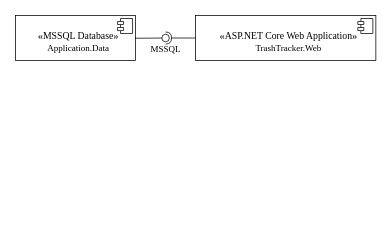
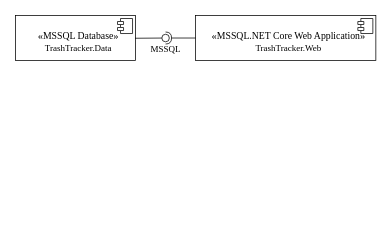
- <mxCell id="2" value="&lt;p style=&quot;margin:0px;margin-top:6px;text-align:center;&quot;&gt;&lt;font face=&quot;Garamond&quot;&gt;&lt;br&gt;&lt;/font&gt;&lt;/p&gt;&lt;p style=&quot;margin: 0px 0px 0px 8px;&quot;&gt;&lt;font face=&quot;Garamond&quot;&gt;&lt;font style=&quot;font-size: 14px;&quot;&gt;«&lt;/font&gt;&lt;span style=&quot;font-size: 13px;&quot;&gt;MSSQL Database&lt;/span&gt;&lt;font style=&quot;font-size: 14px;&quot;&gt;»&lt;/font&gt;&lt;/font&gt;&lt;/p&gt;&lt;p style=&quot;margin: 0px 0px 0px 8px;&quot;&gt;&lt;font face=&quot;Garamond&quot; style=&quot;font-size: 12px;&quot;&gt;Application.Data&lt;/font&gt;&lt;/p&gt;" style="align=center;overflow=fill;html=1;dropTarget=0;whiteSpace=wrap;" vertex="1" parent="1"><mxGeometry x="20" y="20" width="160" height="60" as="geometry" /></mxCell>
+ <mxCell id="2" value="&lt;p style=&quot;margin:0px;margin-top:6px;text-align:center;&quot;&gt;&lt;font face=&quot;Garamond&quot;&gt;&lt;br&gt;&lt;/font&gt;&lt;/p&gt;&lt;p style=&quot;margin: 0px 0px 0px 8px;&quot;&gt;&lt;font face=&quot;Garamond&quot;&gt;&lt;font style=&quot;font-size: 14px;&quot;&gt;«&lt;/font&gt;&lt;span style=&quot;font-size: 13px;&quot;&gt;MSSQL Database&lt;/span&gt;&lt;font style=&quot;font-size: 14px;&quot;&gt;»&lt;/font&gt;&lt;/font&gt;&lt;/p&gt;&lt;p style=&quot;margin: 0px 0px 0px 8px;&quot;&gt;&lt;font face=&quot;Garamond&quot; style=&quot;font-size: 12px;&quot;&gt;TrashTracker.Data&lt;/font&gt;&lt;/p&gt;" style="align=center;overflow=fill;html=1;dropTarget=0;whiteSpace=wrap;" vertex="1" parent="1"><mxGeometry x="20" y="20" width="160" height="60" as="geometry" /></mxCell>
- <mxCell id="4" value="&lt;p style=&quot;margin:0px;margin-top:6px;text-align:center;&quot;&gt;&lt;font face=&quot;Garamond&quot;&gt;&lt;br&gt;&lt;/font&gt;&lt;/p&gt;&lt;p style=&quot;margin: 0px 0px 0px 8px;&quot;&gt;&lt;font face=&quot;Garamond&quot;&gt;&lt;font style=&quot;font-size: 14px;&quot;&gt;«&lt;/font&gt;&lt;font style=&quot;font-size: 13px;&quot;&gt;ASP.NET Core Web Application&lt;/font&gt;&lt;font style=&quot;font-size: 14px;&quot;&gt;»&lt;/font&gt;&lt;/font&gt;&lt;/p&gt;&lt;p style=&quot;margin: 0px 0px 0px 8px;&quot;&gt;&lt;font face=&quot;Garamond&quot; style=&quot;font-size: 12px;&quot;&gt;TrashTracker.Web&lt;/font&gt;&lt;/p&gt;" style="align=center;overflow=fill;html=1;dropTarget=0;whiteSpace=wrap;" vertex="1" parent="1"><mxGeometry x="260" y="20" width="240" height="60" as="geometry" /></mxCell>
+ <mxCell id="4" value="&lt;p style=&quot;margin:0px;margin-top:6px;text-align:center;&quot;&gt;&lt;font face=&quot;Garamond&quot;&gt;&lt;br&gt;&lt;/font&gt;&lt;/p&gt;&lt;p style=&quot;margin: 0px 0px 0px 8px;&quot;&gt;&lt;font face=&quot;Garamond&quot;&gt;&lt;font style=&quot;font-size: 14px;&quot;&gt;«&lt;/font&gt;&lt;font style=&quot;font-size: 13px;&quot;&gt;MSSQL.NET Core Web Application&lt;/font&gt;&lt;font style=&quot;font-size: 14px;&quot;&gt;»&lt;/font&gt;&lt;/font&gt;&lt;/p&gt;&lt;p style=&quot;margin: 0px 0px 0px 8px;&quot;&gt;&lt;font face=&quot;Garamond&quot; style=&quot;font-size: 12px;&quot;&gt;TrashTracker.Web&lt;/font&gt;&lt;/p&gt;" style="align=center;overflow=fill;html=1;dropTarget=0;whiteSpace=wrap;" vertex="1" parent="1"><mxGeometry x="260" y="20" width="240" height="60" as="geometry" /></mxCell>
